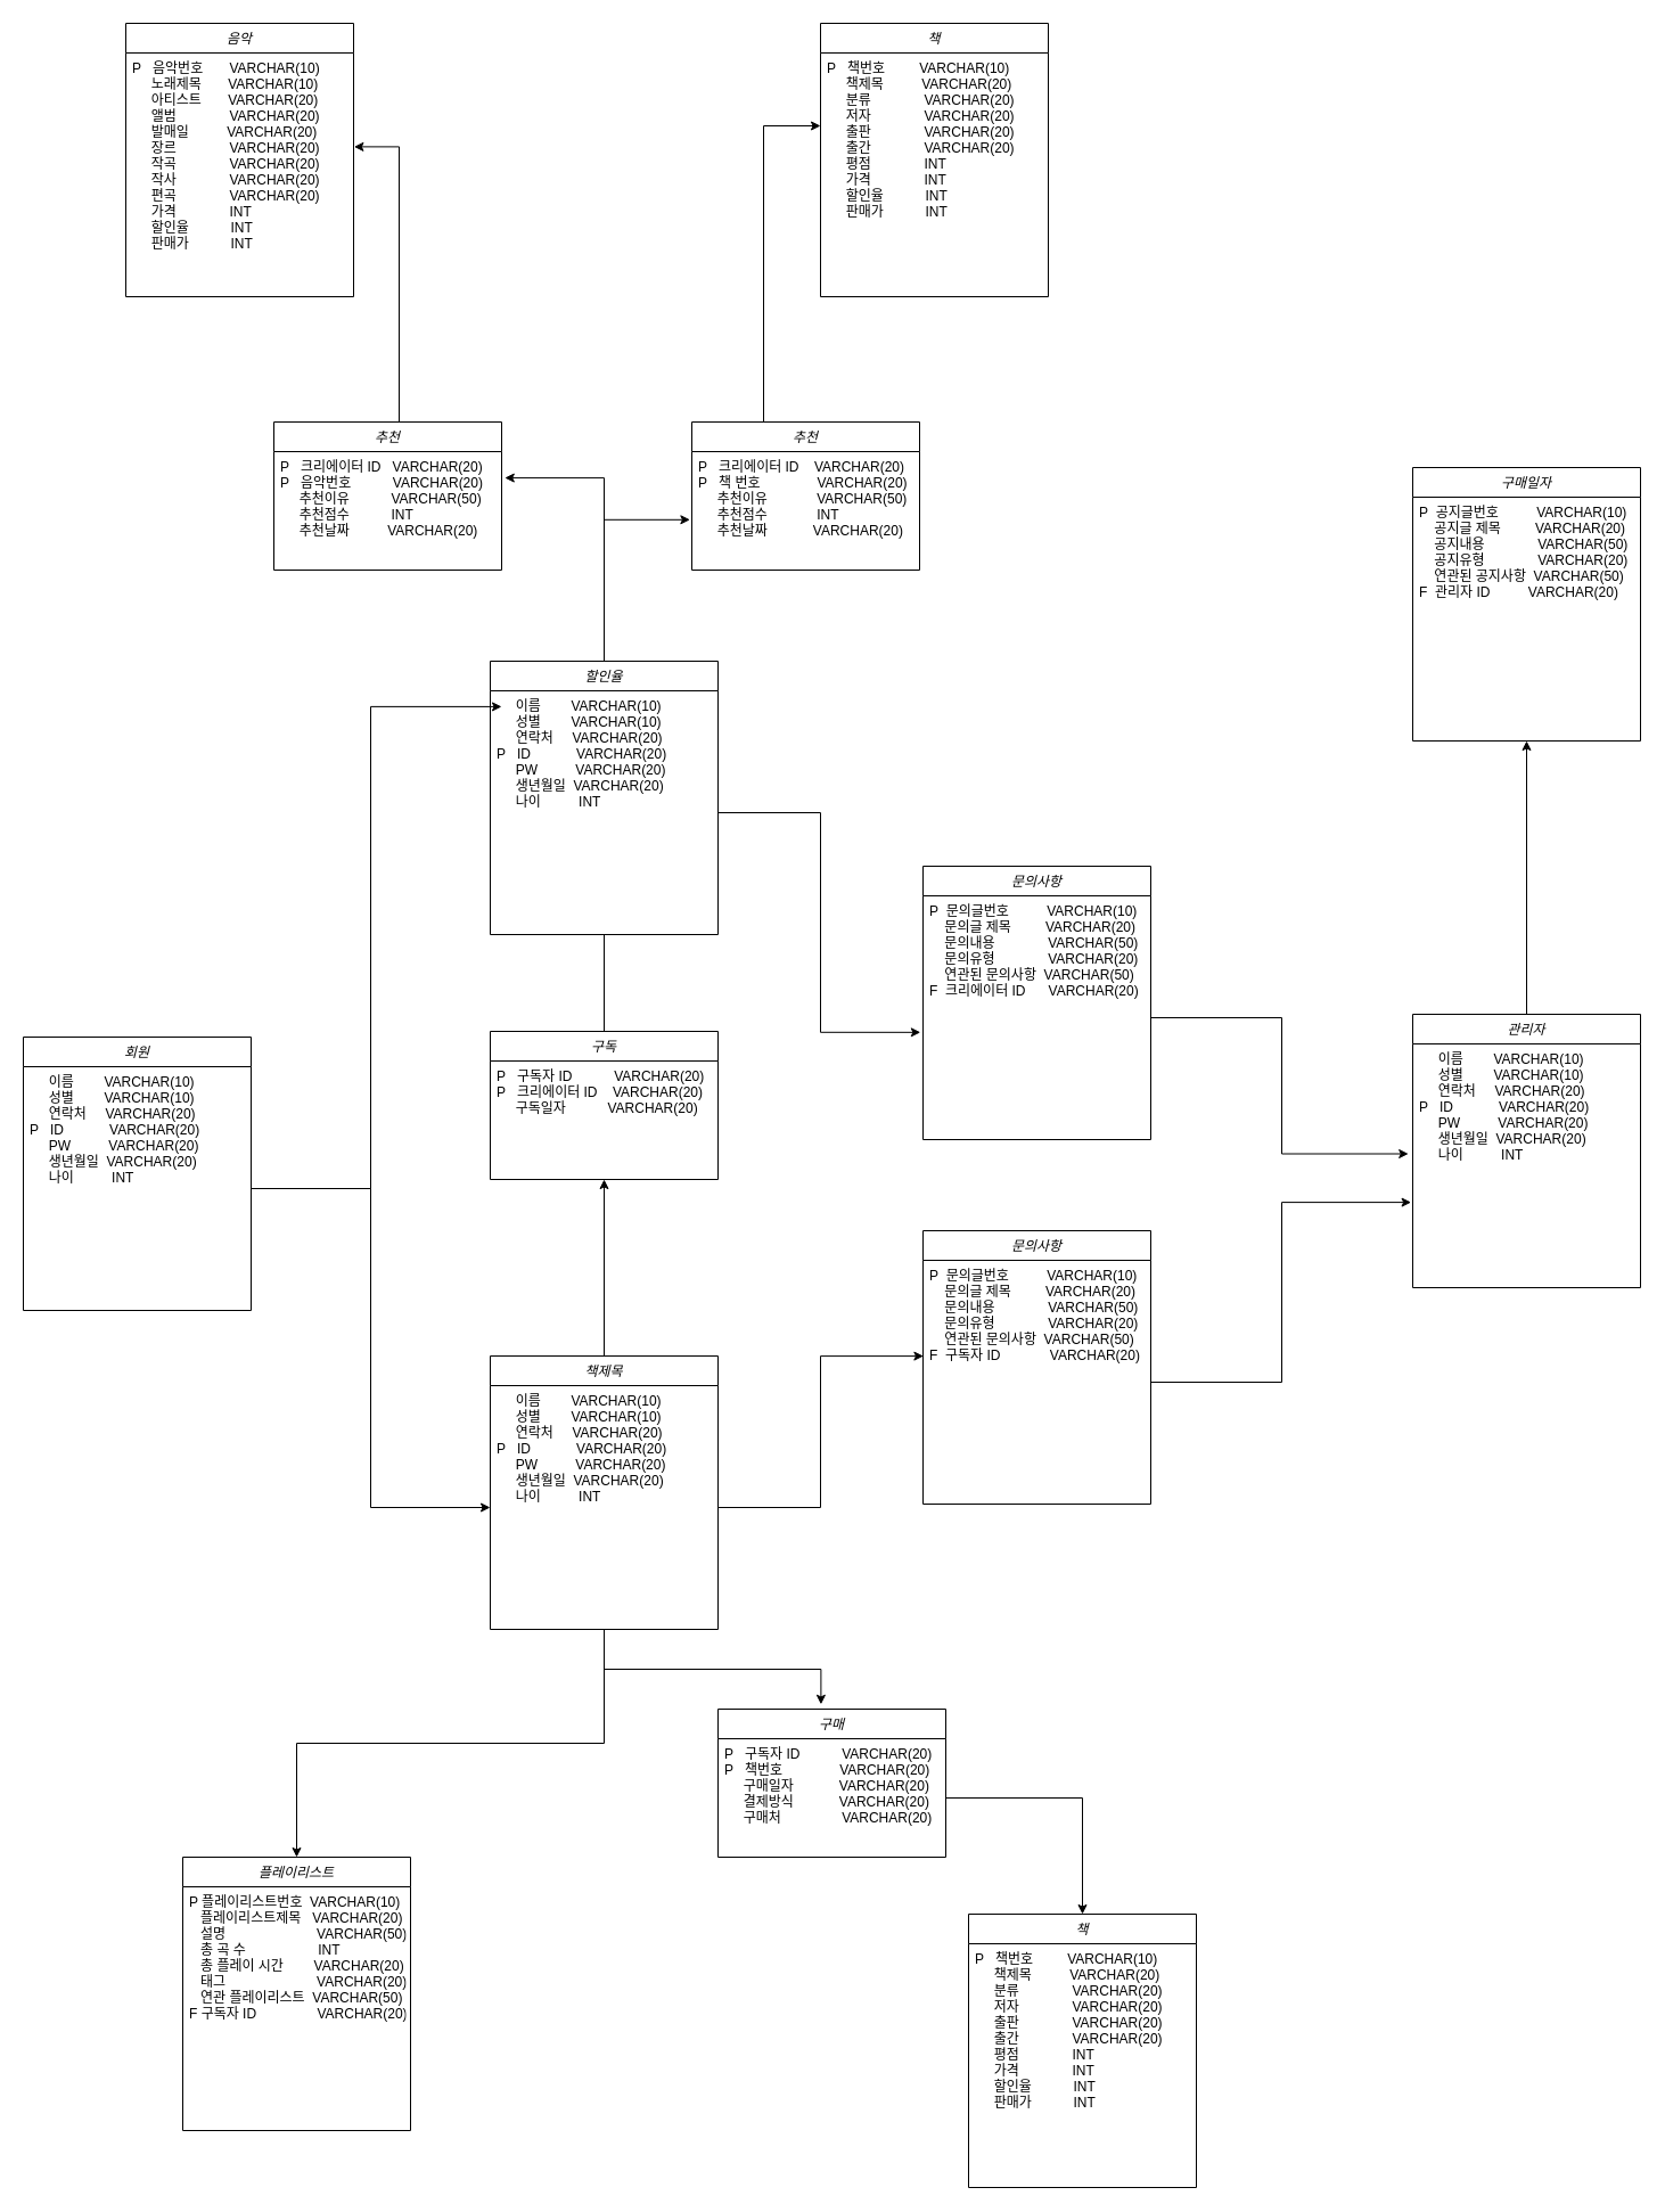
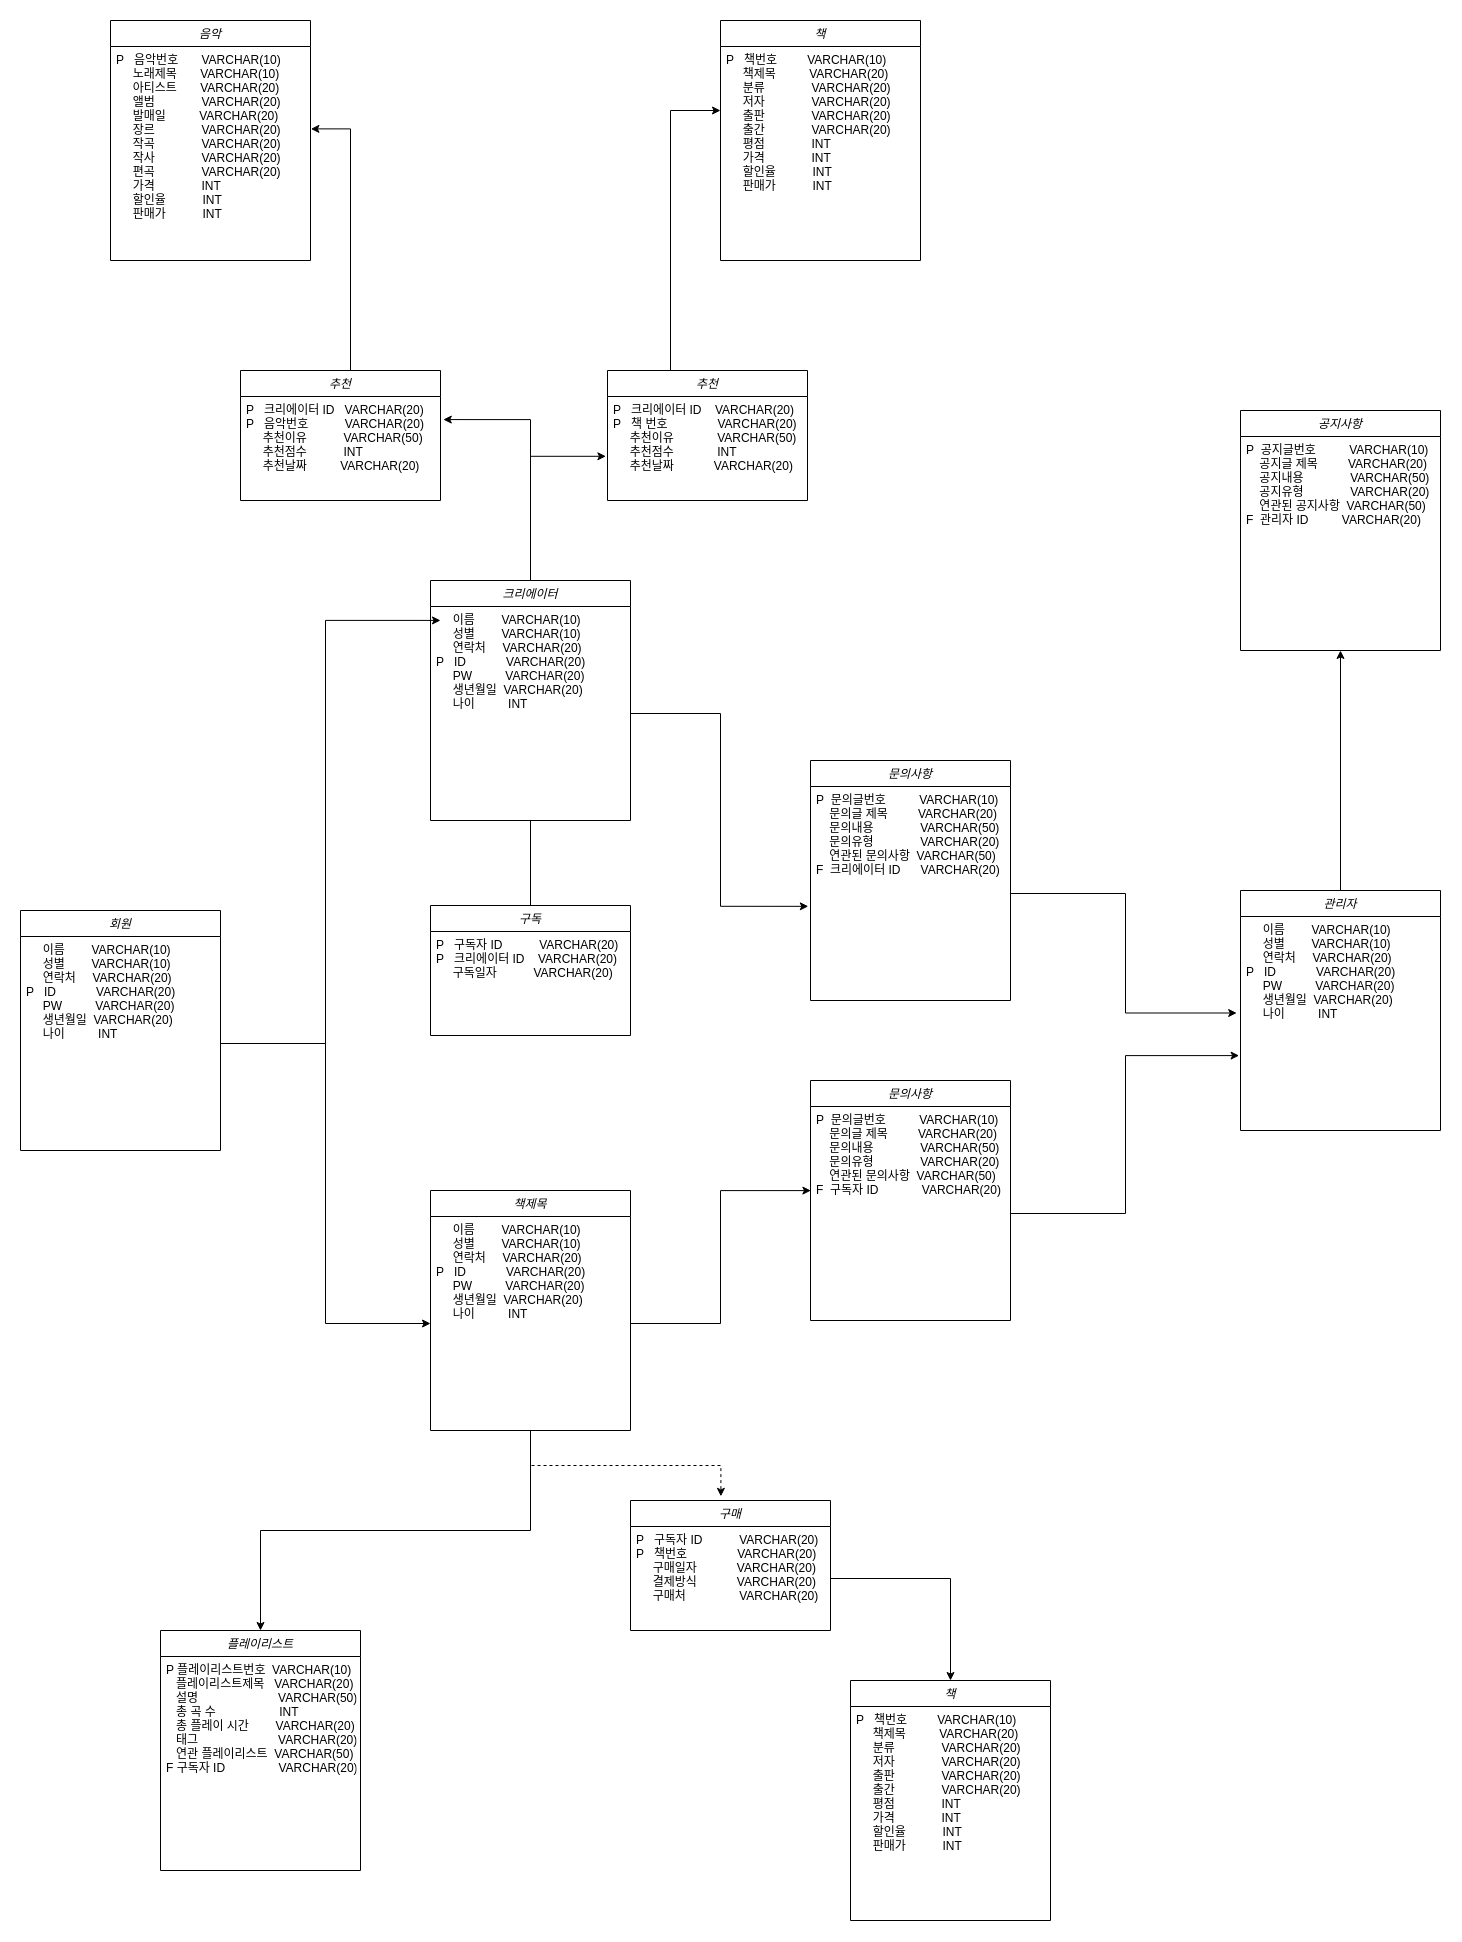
- <mxCell id="23" value="구매일자" style="swimlane;fontStyle=2;align=center;verticalAlign=top;childLayout=stackLayout;horizontal=1;startSize=26;horizontalStack=0;resizeParent=1;resizeLast=0;collapsible=1;marginBottom=0;rounded=0;shadow=0;strokeWidth=1;" vertex="1" parent="1"><mxGeometry x="1240" y="410" width="200" height="240" as="geometry"><mxRectangle x="230" y="140" width="160" height="26" as="alternateBounds" /></mxGeometry></mxCell>
+ <mxCell id="23" value="공지사항" style="swimlane;fontStyle=2;align=center;verticalAlign=top;childLayout=stackLayout;horizontal=1;startSize=26;horizontalStack=0;resizeParent=1;resizeLast=0;collapsible=1;marginBottom=0;rounded=0;shadow=0;strokeWidth=1;" vertex="1" parent="1"><mxGeometry x="1240" y="410" width="200" height="240" as="geometry"><mxRectangle x="230" y="140" width="160" height="26" as="alternateBounds" /></mxGeometry></mxCell>
- <mxCell id="6" value="할인율" style="swimlane;fontStyle=2;align=center;verticalAlign=top;childLayout=stackLayout;horizontal=1;startSize=26;horizontalStack=0;resizeParent=1;resizeLast=0;collapsible=1;marginBottom=0;rounded=0;shadow=0;strokeWidth=1;" vertex="1" parent="1"><mxGeometry x="430" y="580" width="200" height="240" as="geometry"><mxRectangle x="230" y="140" width="160" height="26" as="alternateBounds" /></mxGeometry></mxCell>
+ <mxCell id="6" value="크리에이터" style="swimlane;fontStyle=2;align=center;verticalAlign=top;childLayout=stackLayout;horizontal=1;startSize=26;horizontalStack=0;resizeParent=1;resizeLast=0;collapsible=1;marginBottom=0;rounded=0;shadow=0;strokeWidth=1;" vertex="1" parent="1"><mxGeometry x="430" y="580" width="200" height="240" as="geometry"><mxRectangle x="230" y="140" width="160" height="26" as="alternateBounds" /></mxGeometry></mxCell>
- <mxCell id="7" style="edgeStyle=orthogonalEdgeStyle;rounded=0;orthogonalLoop=1;jettySize=auto;html=1;entryX=0.5;entryY=1;entryDx=0;entryDy=0;" edge="1" parent="1" source="10" target="30"><mxGeometry relative="1" as="geometry" /></mxCell>
- <mxCell id="8" style="edgeStyle=orthogonalEdgeStyle;rounded=0;orthogonalLoop=1;jettySize=auto;html=1;exitX=0.5;exitY=1;exitDx=0;exitDy=0;entryX=0.452;entryY=-0.032;entryDx=0;entryDy=0;entryPerimeter=0;" edge="1" parent="1" source="10" target="38"><mxGeometry relative="1" as="geometry" /></mxCell>
+ <mxCell id="8" style="edgeStyle=orthogonalEdgeStyle;rounded=0;orthogonalLoop=1;jettySize=auto;html=1;exitX=0.5;exitY=1;exitDx=0;exitDy=0;entryX=0.452;entryY=-0.032;entryDx=0;entryDy=0;entryPerimeter=0;dashed=1;" edge="1" parent="1" source="10" target="38"><mxGeometry relative="1" as="geometry" /></mxCell>
